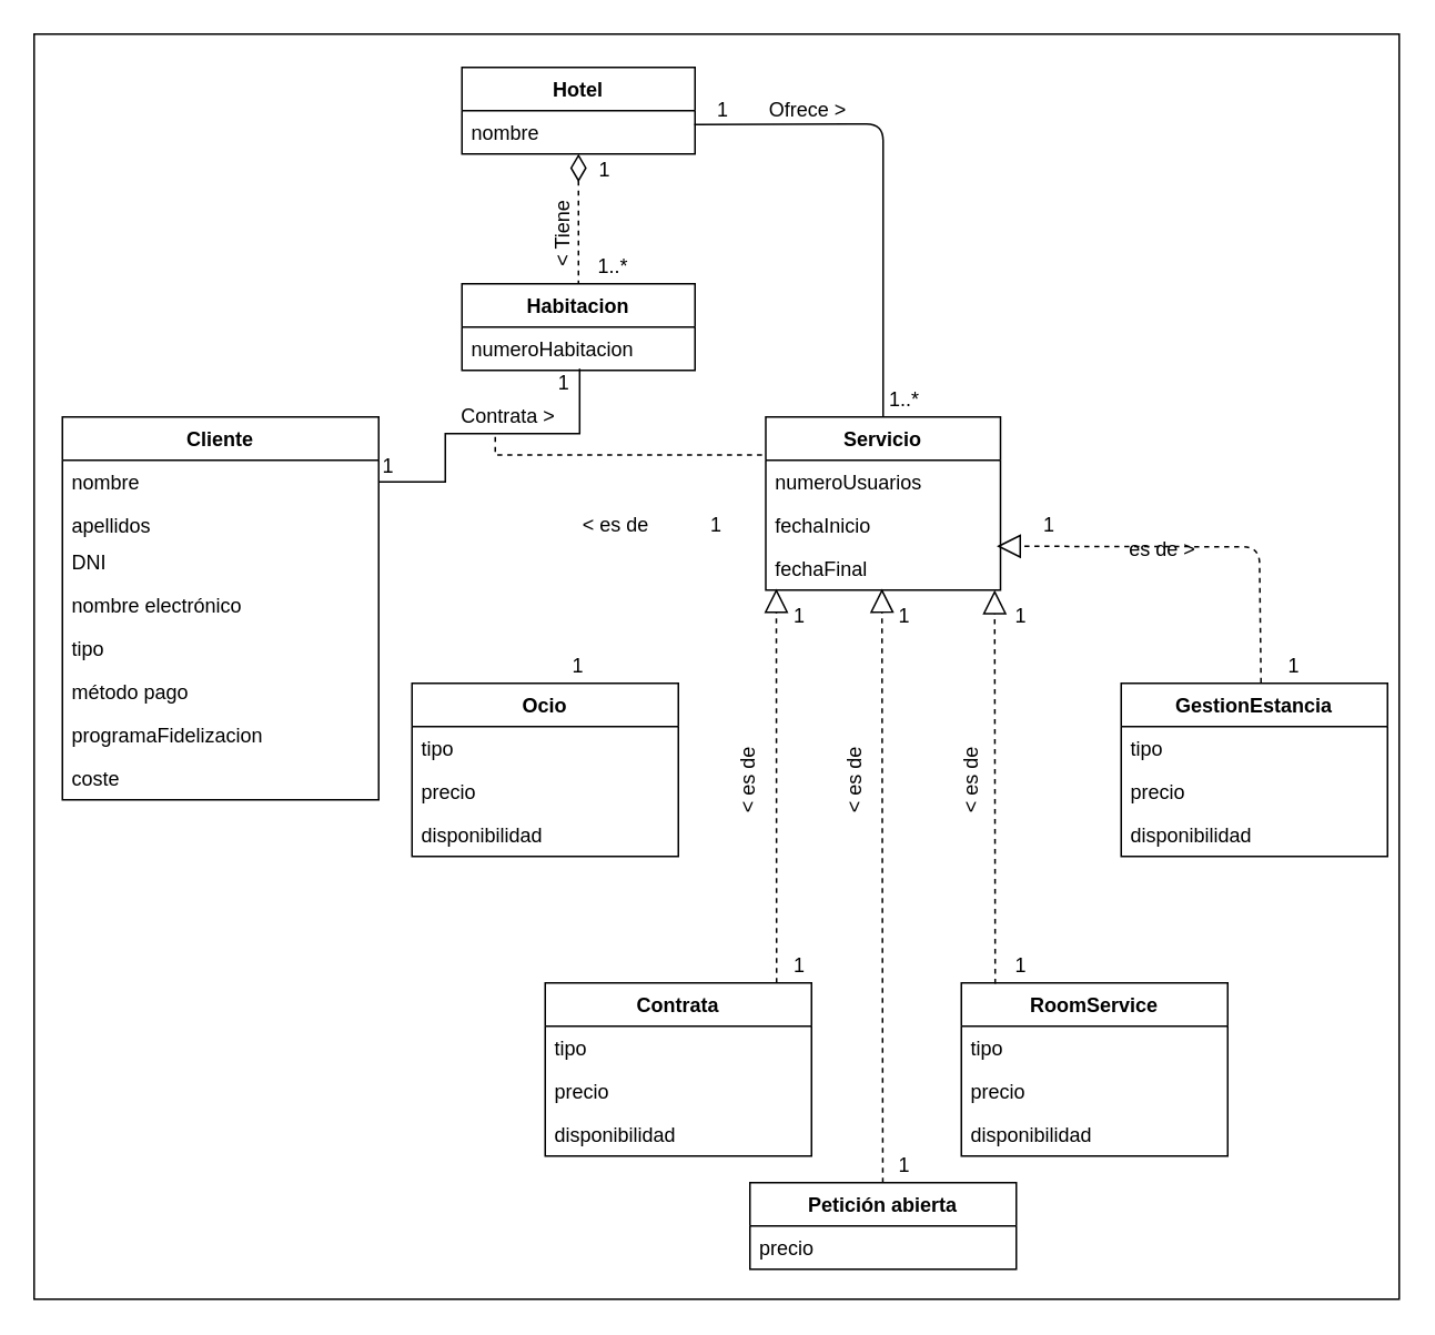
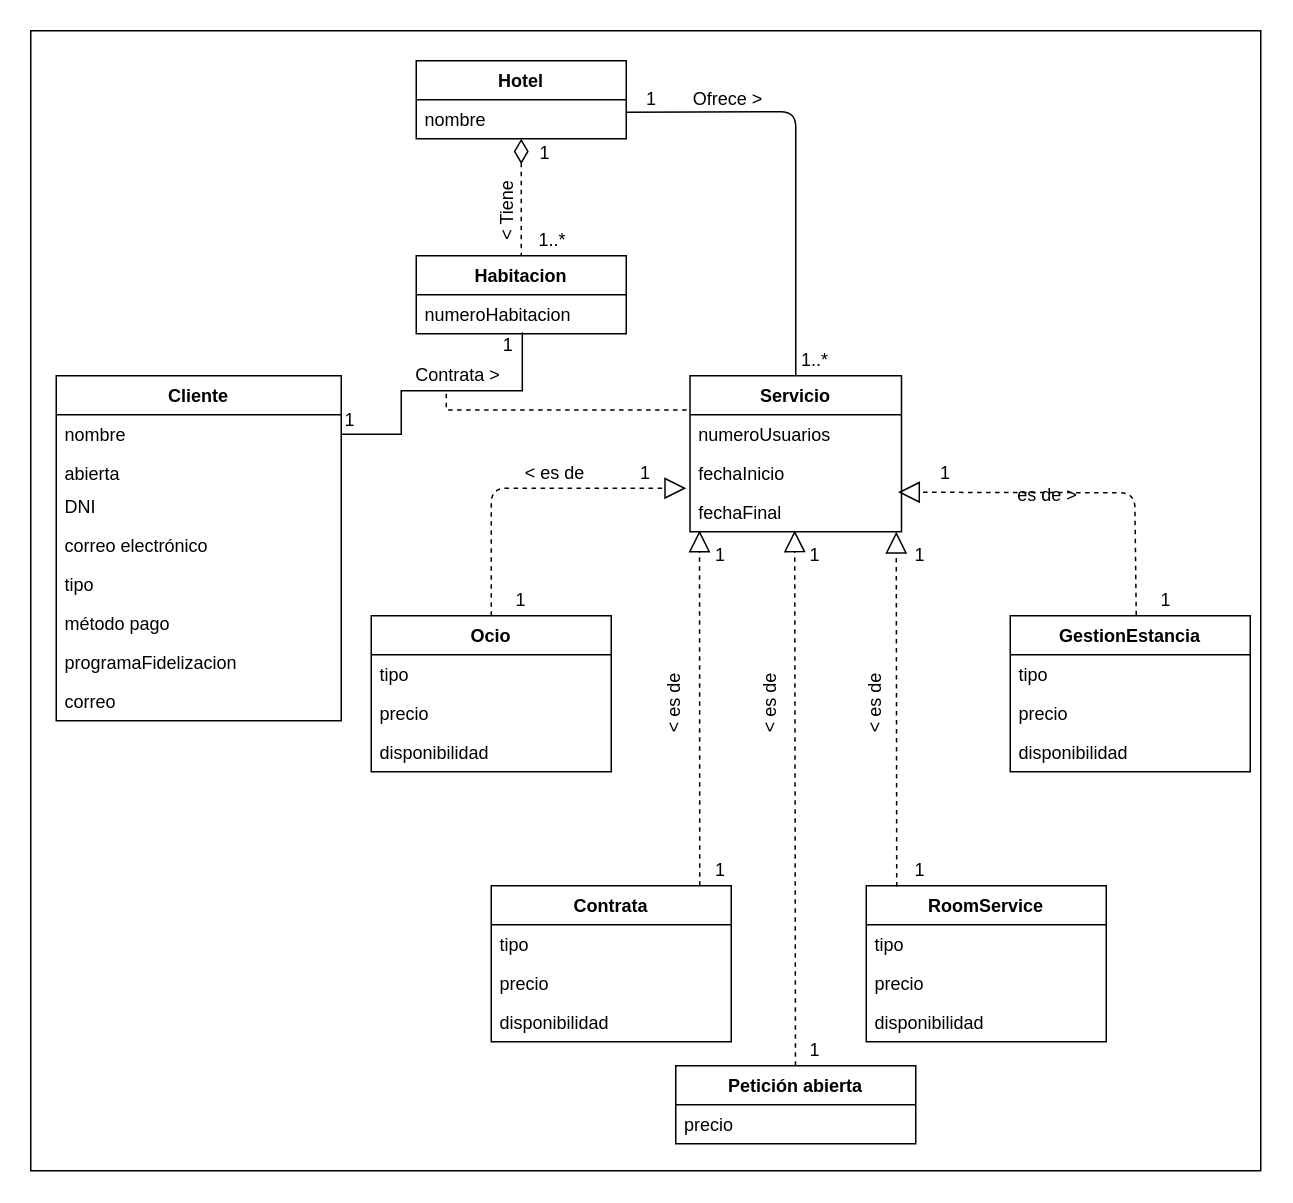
- <mxCell id="5" value="apellidos" style="text;strokeColor=none;fillColor=none;align=left;verticalAlign=top;spacingLeft=4;spacingRight=4;overflow=hidden;rotatable=0;points=[[0,0.5],[1,0.5]];portConstraint=eastwest;" parent="3" vertex="1"><mxGeometry y="52" width="190" height="22" as="geometry" /></mxCell>
+ <mxCell id="5" value="abierta" style="text;strokeColor=none;fillColor=none;align=left;verticalAlign=top;spacingLeft=4;spacingRight=4;overflow=hidden;rotatable=0;points=[[0,0.5],[1,0.5]];portConstraint=eastwest;" parent="3" vertex="1"><mxGeometry y="52" width="190" height="22" as="geometry" /></mxCell>
+ <mxCell id="39" value="" style="endArrow=block;endFill=0;endSize=12;html=1;entryX=-0.018;entryY=-0.115;entryDx=0;entryDy=0;entryPerimeter=0;exitX=0.5;exitY=0;exitDx=0;exitDy=0;dashed=1;" parent="1" source="21" target="16" edge="1"><mxGeometry width="160" relative="1" as="geometry"><mxPoint x="327" y="408" as="sourcePoint" /><mxPoint x="316.495" y="173.142" as="targetPoint" /><Array as="points"><mxPoint x="327" y="325" /></Array></mxGeometry></mxCell>
- <mxCell id="7" value="nombre electrónico" style="text;strokeColor=none;fillColor=none;align=left;verticalAlign=top;spacingLeft=4;spacingRight=4;overflow=hidden;rotatable=0;points=[[0,0.5],[1,0.5]];portConstraint=eastwest;" parent="3" vertex="1"><mxGeometry y="100" width="190" height="26" as="geometry" /></mxCell>
+ <mxCell id="7" value="correo electrónico" style="text;strokeColor=none;fillColor=none;align=left;verticalAlign=top;spacingLeft=4;spacingRight=4;overflow=hidden;rotatable=0;points=[[0,0.5],[1,0.5]];portConstraint=eastwest;" parent="3" vertex="1"><mxGeometry y="100" width="190" height="26" as="geometry" /></mxCell>
- <mxCell id="11" value="coste" style="text;strokeColor=none;fillColor=none;align=left;verticalAlign=top;spacingLeft=4;spacingRight=4;overflow=hidden;rotatable=0;points=[[0,0.5],[1,0.5]];portConstraint=eastwest;" parent="3" vertex="1"><mxGeometry y="204" width="190" height="26" as="geometry" /></mxCell>
+ <mxCell id="11" value="correo" style="text;strokeColor=none;fillColor=none;align=left;verticalAlign=top;spacingLeft=4;spacingRight=4;overflow=hidden;rotatable=0;points=[[0,0.5],[1,0.5]];portConstraint=eastwest;" parent="3" vertex="1"><mxGeometry y="204" width="190" height="26" as="geometry" /></mxCell>
